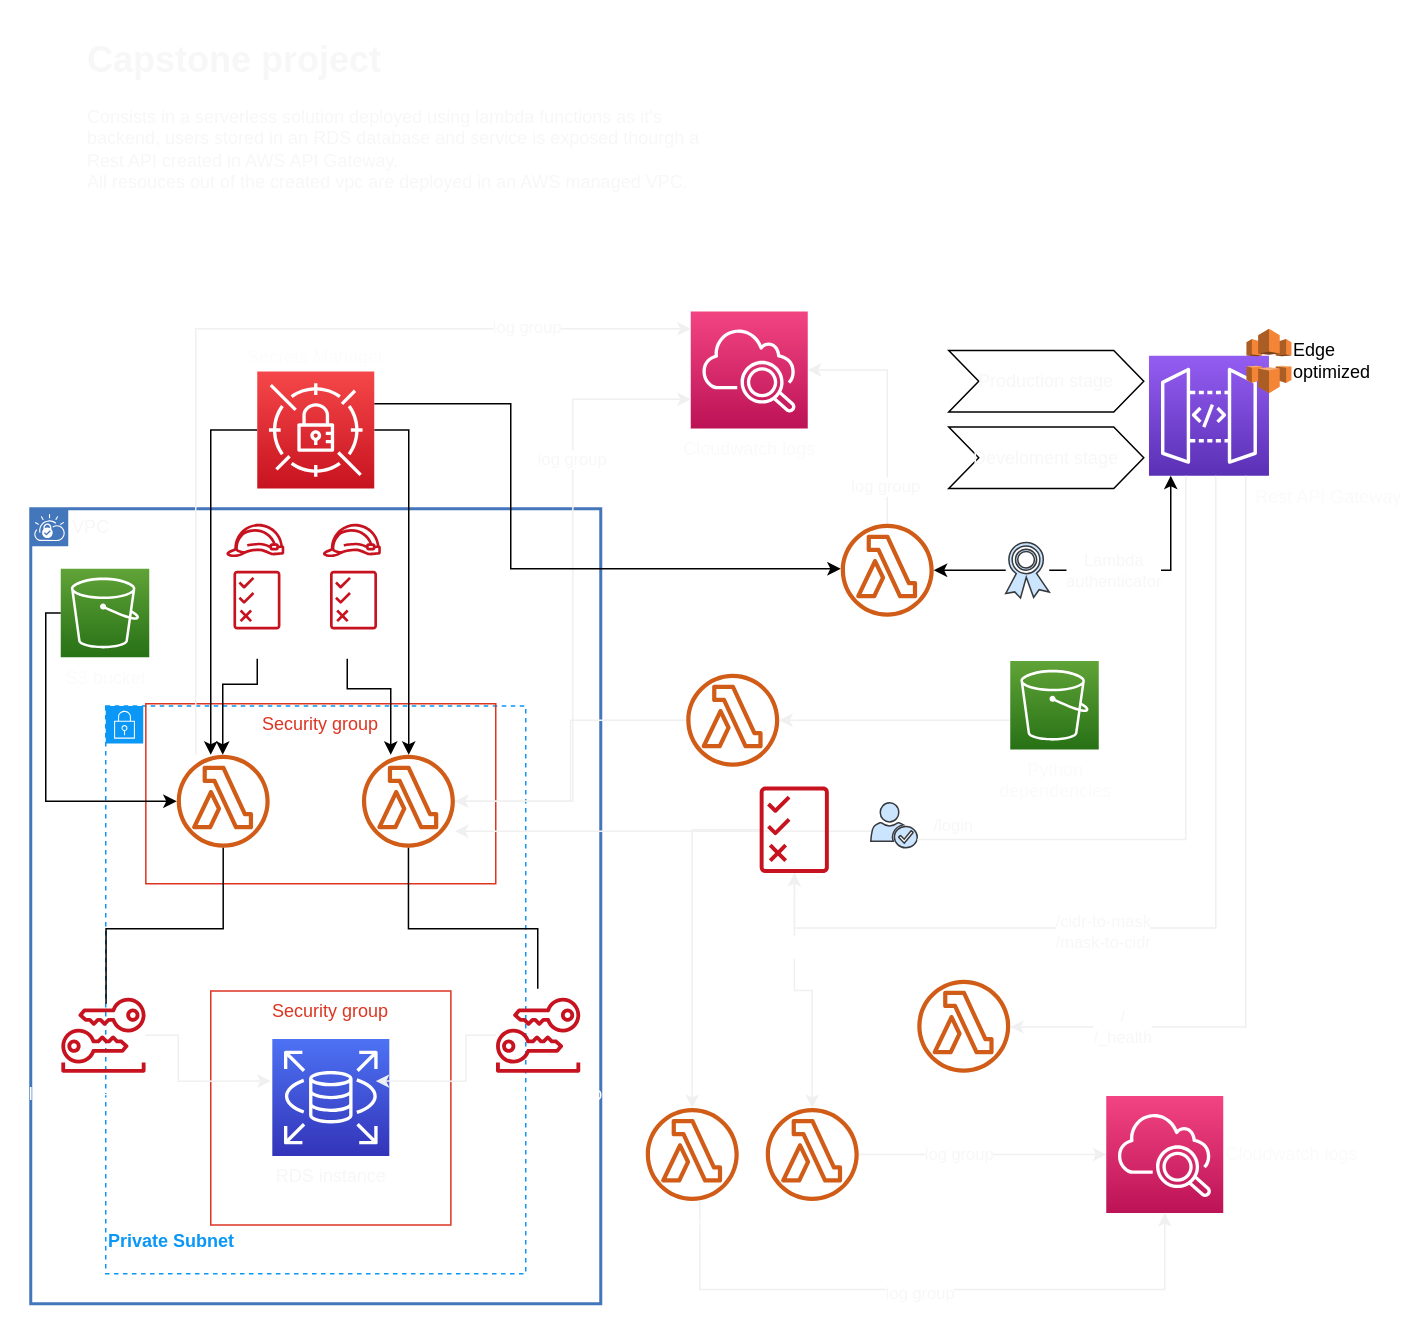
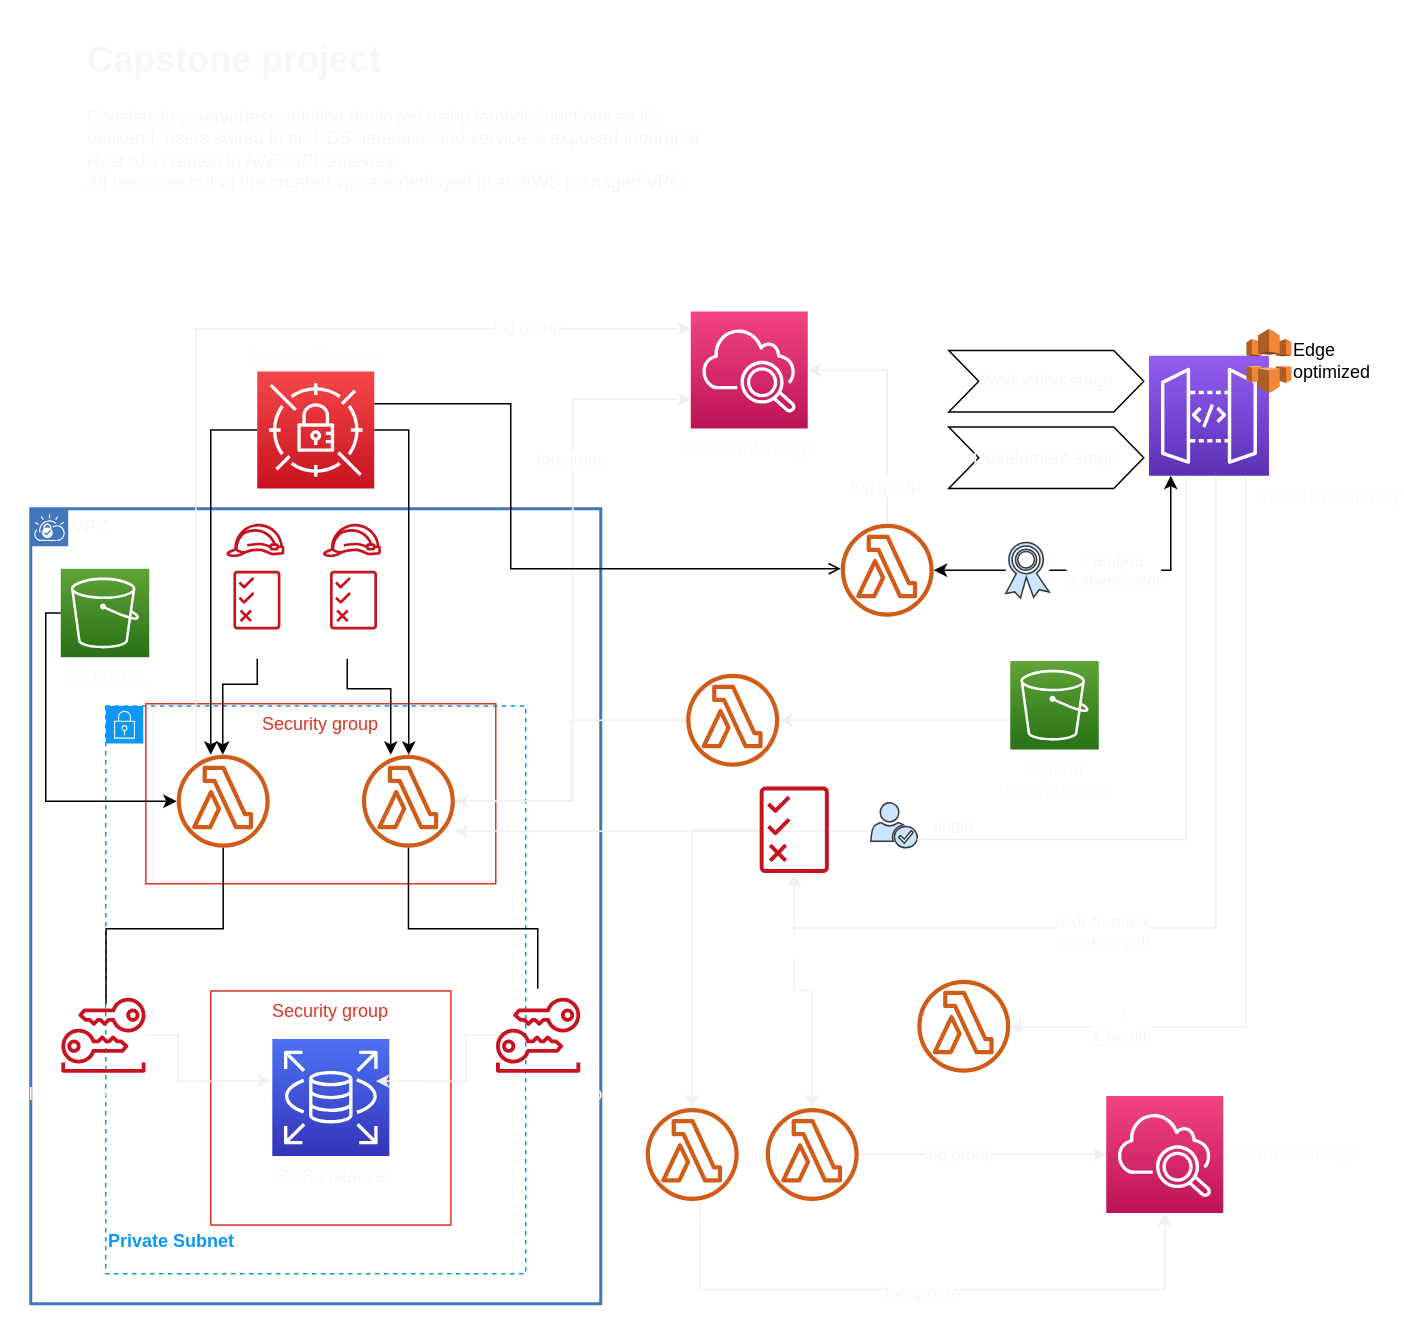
- <mxCell id="30" style="edgeStyle=orthogonalEdgeStyle;rounded=0;orthogonalLoop=1;jettySize=auto;html=1;fontColor=#F7F7F7;" edge="1" parent="1" source="31" target="42"><mxGeometry relative="1" as="geometry"><Array as="points"><mxPoint x="340" y="268.5" /><mxPoint x="340" y="378.5" /></Array></mxGeometry></mxCell>
+ <mxCell id="30" style="edgeStyle=orthogonalEdgeStyle;rounded=0;orthogonalLoop=1;jettySize=auto;html=1;fontColor=#F7F7F7;endArrow=open;" edge="1" parent="1" source="31" target="42"><mxGeometry relative="1" as="geometry"><Array as="points"><mxPoint x="340" y="268.5" /><mxPoint x="340" y="378.5" /></Array></mxGeometry></mxCell>
